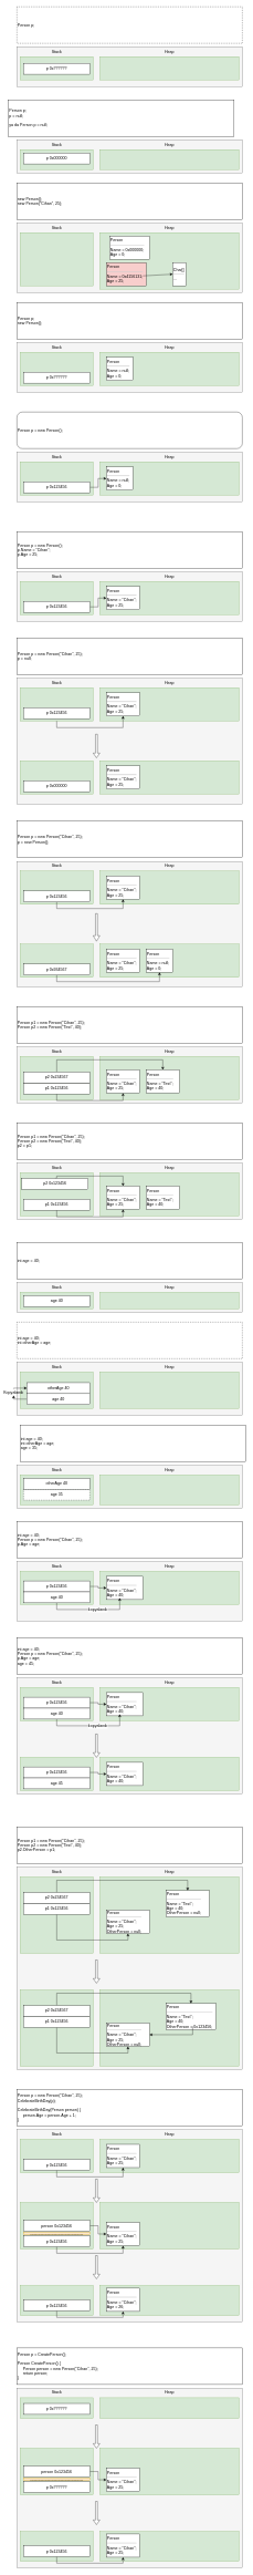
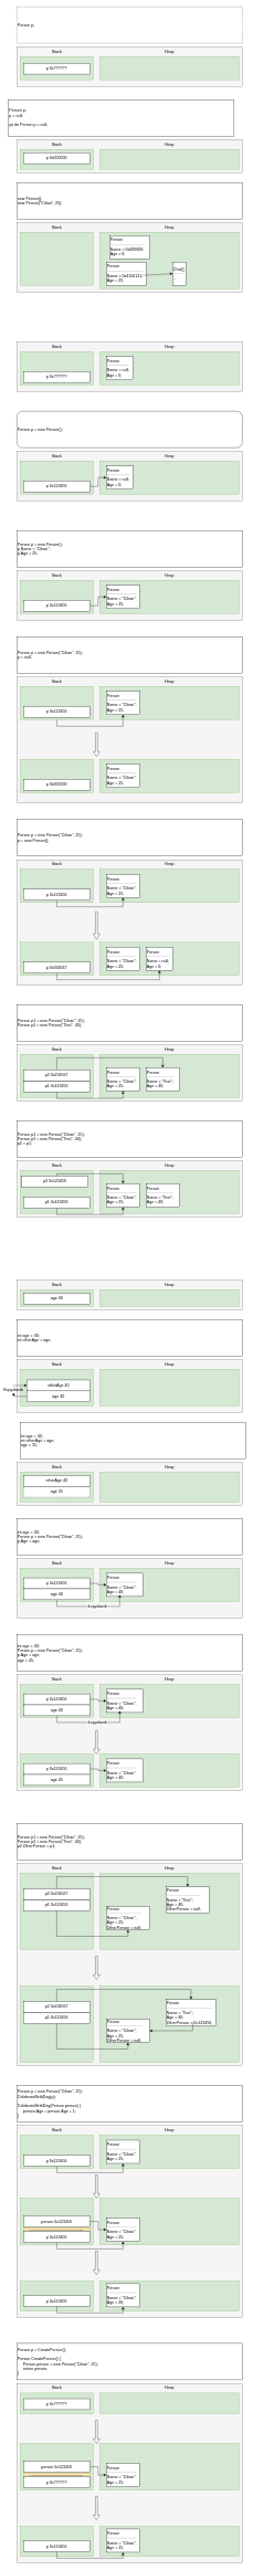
- <mxCell id="23" value="Person&lt;br&gt;&lt;hr&gt;Name = 0x4156131;&lt;br&gt;Age = 25;" style="rounded=0;whiteSpace=wrap;html=1;shadow=0;glass=0;comic=0;strokeColor=#000000;fillColor=#f8cecc;fontFamily=Helvetica;align=left;" parent="1" vertex="1"><mxGeometry x="320" y="790" width="120" height="70" as="geometry" /></mxCell>
+ <mxCell id="23" value="Person&lt;br&gt;&lt;hr&gt;Name = 0x4156131;&lt;br&gt;Age = 25;" style="rounded=0;whiteSpace=wrap;html=1;shadow=0;glass=0;comic=0;strokeColor=#000000;fillColor=#ffffff;fontFamily=Helvetica;align=left;" parent="1" vertex="1"><mxGeometry x="320" y="790" width="120" height="70" as="geometry" /></mxCell>
- <mxCell id="31" value="Person p;&lt;br&gt;new Person();" style="rounded=0;whiteSpace=wrap;html=1;align=left;fontFamily=Helvetica;" parent="1" vertex="1"><mxGeometry x="50" y="910" width="680" height="110" as="geometry" /></mxCell>
- <mxCell id="111" value="int age = 40;" style="rounded=0;whiteSpace=wrap;html=1;align=left;fontFamily=Helvetica;" parent="1" vertex="1"><mxGeometry x="50" y="3739.833" width="680" height="110" as="geometry" /></mxCell>
- <mxCell id="118" value="int age = 40;&lt;br&gt;int otherAge = age;" style="rounded=0;whiteSpace=wrap;html=1;align=left;fontFamily=Helvetica;dashed=1;" parent="1" vertex="1"><mxGeometry x="50" y="3979.833" width="680" height="110" as="geometry" /></mxCell>
+ <mxCell id="118" value="int age = 40;&lt;br&gt;int otherAge = age;" style="rounded=0;whiteSpace=wrap;html=1;align=left;fontFamily=Helvetica;" parent="1" vertex="1"><mxGeometry x="50" y="3979.833" width="680" height="110" as="geometry" /></mxCell>
